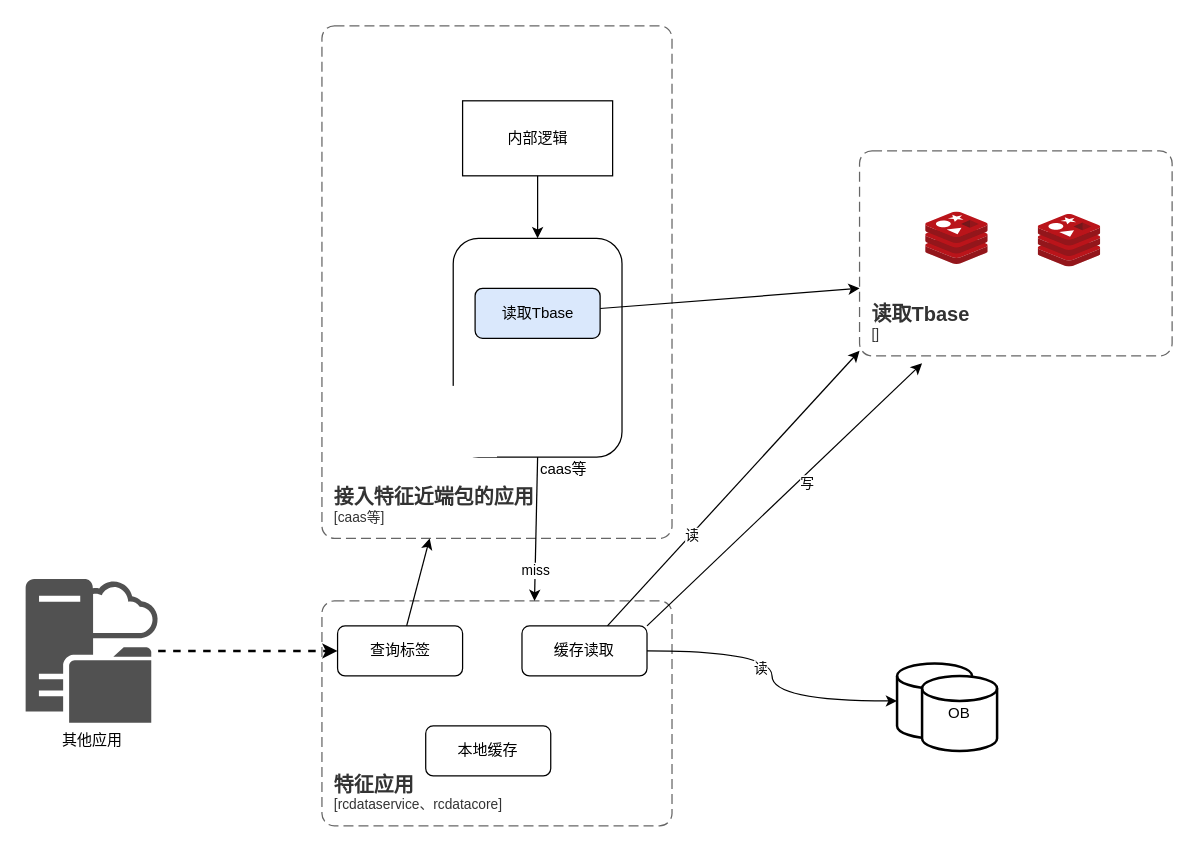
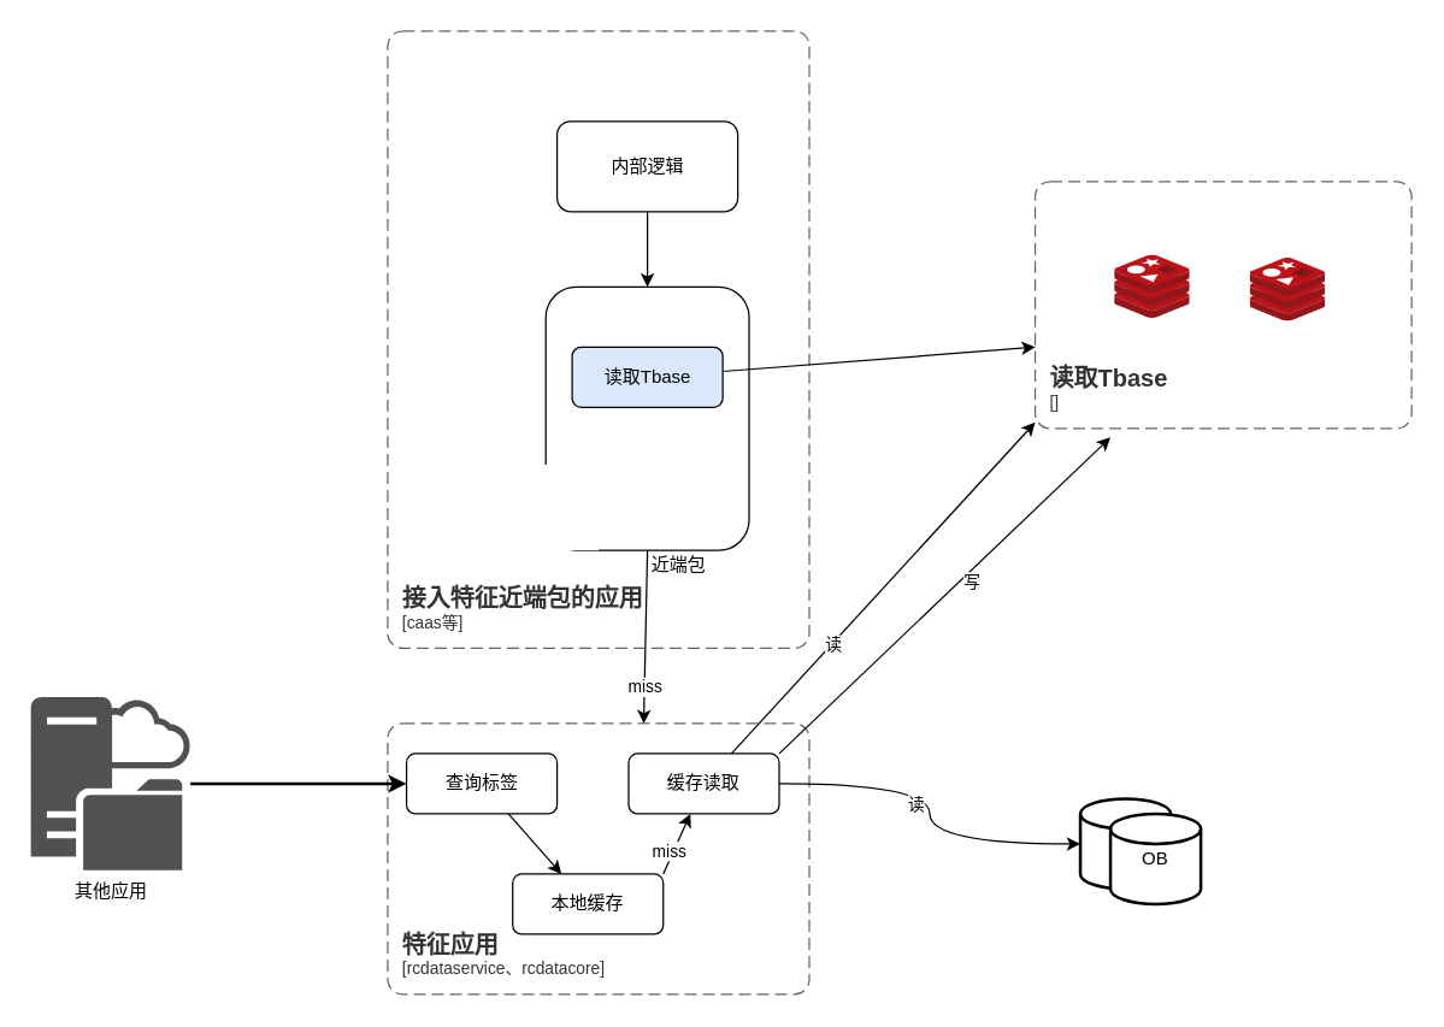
- <mxCell id="4" value="内部逻辑" style="whiteSpace=wrap;html=1;rounded=0;" parent="2" vertex="1"><mxGeometry x="349.5" y="60" width="120" height="60" as="geometry" /></mxCell>
+ <mxCell id="4" value="内部逻辑" style="rounded=1;whiteSpace=wrap;html=1;" parent="2" vertex="1"><mxGeometry x="349.5" y="60" width="120" height="60" as="geometry" /></mxCell>
- <mxCell id="34" value="caas等" style="text;html=1;align=center;verticalAlign=middle;resizable=0;points=[];autosize=1;strokeColor=none;fillColor=none;" vertex="1" parent="2"><mxGeometry x="399.5" y="340" width="60" height="30" as="geometry" /></mxCell>
+ <mxCell id="34" value="近端包" style="text;html=1;align=center;verticalAlign=middle;resizable=0;points=[];autosize=1;strokeColor=none;fillColor=none;" vertex="1" parent="2"><mxGeometry x="399.5" y="340" width="60" height="30" as="geometry" /></mxCell>
- <mxCell id="12" style="rounded=0;orthogonalLoop=1;jettySize=auto;html=1;" parent="2" source="13" target="3" edge="1"><mxGeometry relative="1" as="geometry" /></mxCell>
+ <mxCell id="12" style="rounded=0;orthogonalLoop=1;jettySize=auto;html=1;" parent="2" source="13" target="11" edge="1"><mxGeometry relative="1" as="geometry" /></mxCell>
- <mxCell id="32" style="edgeStyle=orthogonalEdgeStyle;rounded=0;orthogonalLoop=1;jettySize=auto;html=1;strokeWidth=2;dashed=1;" parent="2" source="33" target="13" edge="1"><mxGeometry relative="1" as="geometry" /></mxCell>
+ <mxCell id="32" style="edgeStyle=orthogonalEdgeStyle;rounded=0;orthogonalLoop=1;jettySize=auto;html=1;strokeWidth=2;" parent="2" source="33" target="13" edge="1"><mxGeometry relative="1" as="geometry" /></mxCell>
+ <mxCell id="30" style="rounded=0;orthogonalLoop=1;jettySize=auto;html=1;exitX=1;exitY=0;exitDx=0;exitDy=0;" parent="2" source="11" target="29" edge="1"><mxGeometry relative="1" as="geometry" /></mxCell>
+ <mxCell id="31" value="miss" style="edgeLabel;html=1;align=center;verticalAlign=middle;resizable=0;points=[];" parent="30" vertex="1" connectable="0"><mxGeometry x="-0.274" y="3" relative="1" as="geometry"><mxPoint as="offset" /></mxGeometry></mxCell>
